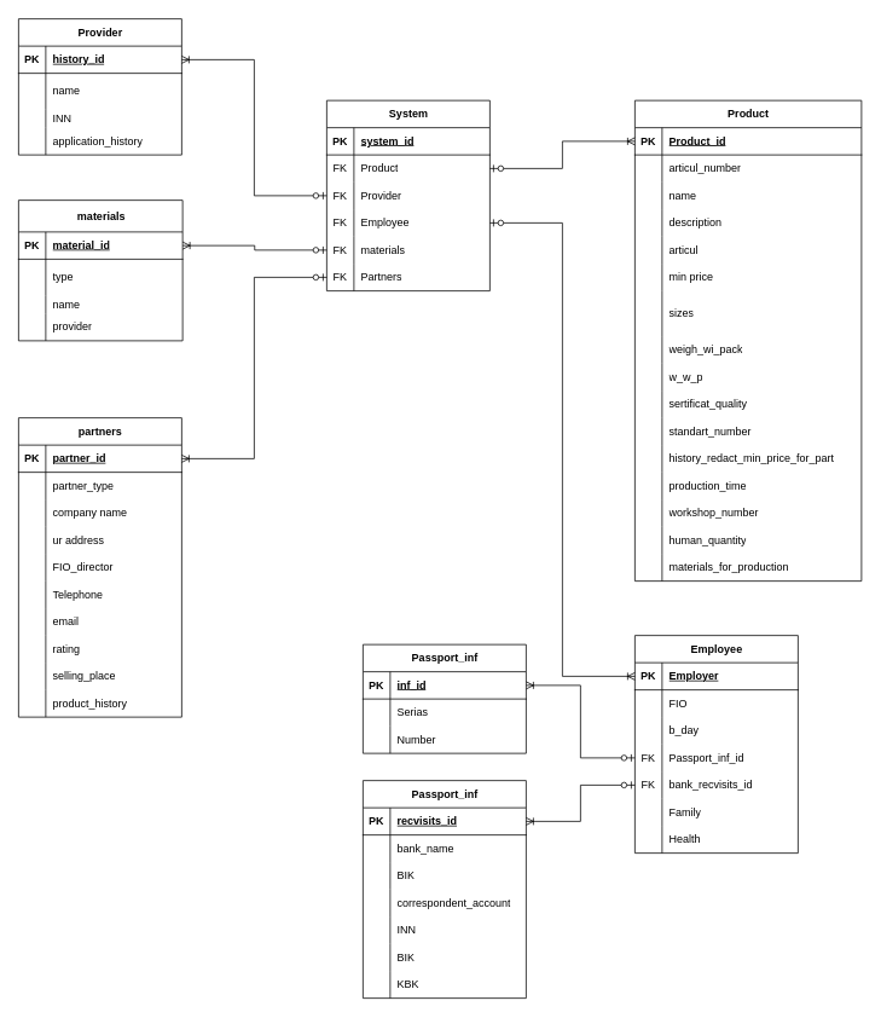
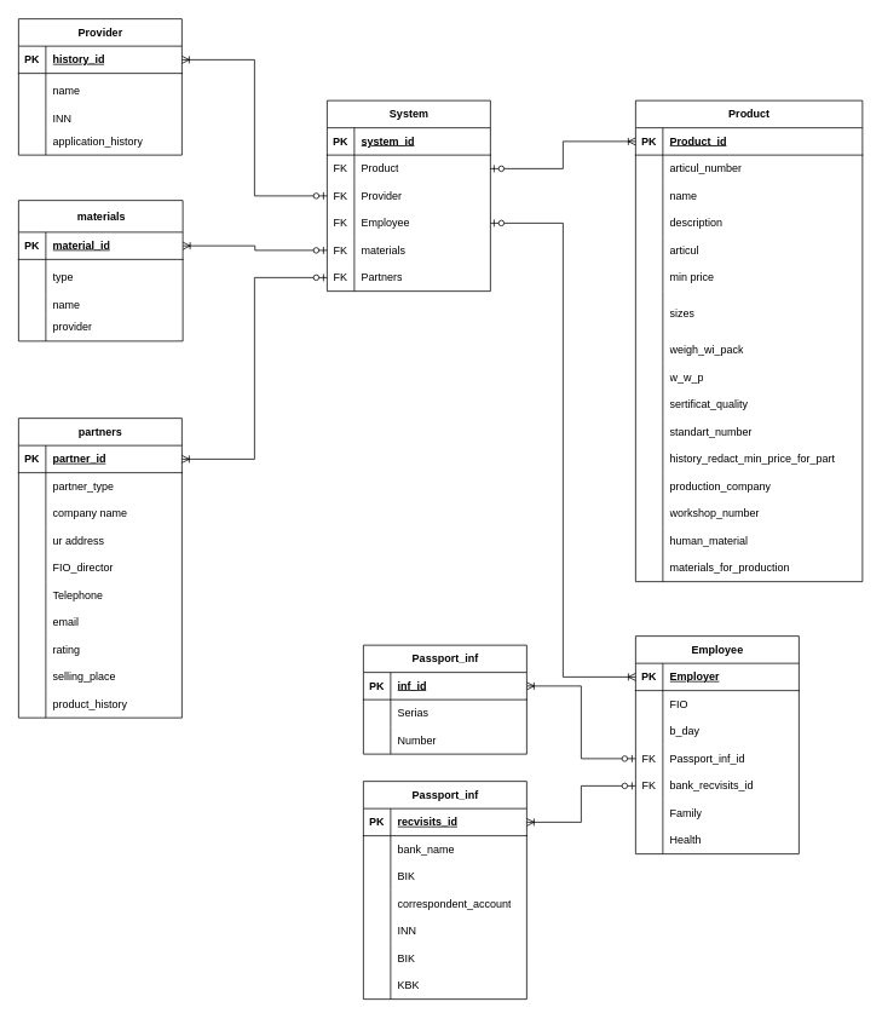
- <mxCell id="120" value="production_time" style="shape=partialRectangle;connectable=0;fillColor=none;top=0;left=0;bottom=0;right=0;align=left;spacingLeft=6;overflow=hidden;whiteSpace=wrap;html=1;" parent="118" vertex="1"><mxGeometry x="30" width="220" height="30" as="geometry"><mxRectangle width="220" height="30" as="alternateBounds" /></mxGeometry></mxCell>
+ <mxCell id="120" value="production_company" style="shape=partialRectangle;connectable=0;fillColor=none;top=0;left=0;bottom=0;right=0;align=left;spacingLeft=6;overflow=hidden;whiteSpace=wrap;html=1;" parent="118" vertex="1"><mxGeometry x="30" width="220" height="30" as="geometry"><mxRectangle width="220" height="30" as="alternateBounds" /></mxGeometry></mxCell>
- <mxCell id="126" value="human_quantity" style="shape=partialRectangle;connectable=0;fillColor=none;top=0;left=0;bottom=0;right=0;align=left;spacingLeft=6;overflow=hidden;whiteSpace=wrap;html=1;" parent="124" vertex="1"><mxGeometry x="30" width="220" height="30" as="geometry"><mxRectangle width="220" height="30" as="alternateBounds" /></mxGeometry></mxCell>
+ <mxCell id="126" value="human_material" style="shape=partialRectangle;connectable=0;fillColor=none;top=0;left=0;bottom=0;right=0;align=left;spacingLeft=6;overflow=hidden;whiteSpace=wrap;html=1;" parent="124" vertex="1"><mxGeometry x="30" width="220" height="30" as="geometry"><mxRectangle width="220" height="30" as="alternateBounds" /></mxGeometry></mxCell>
